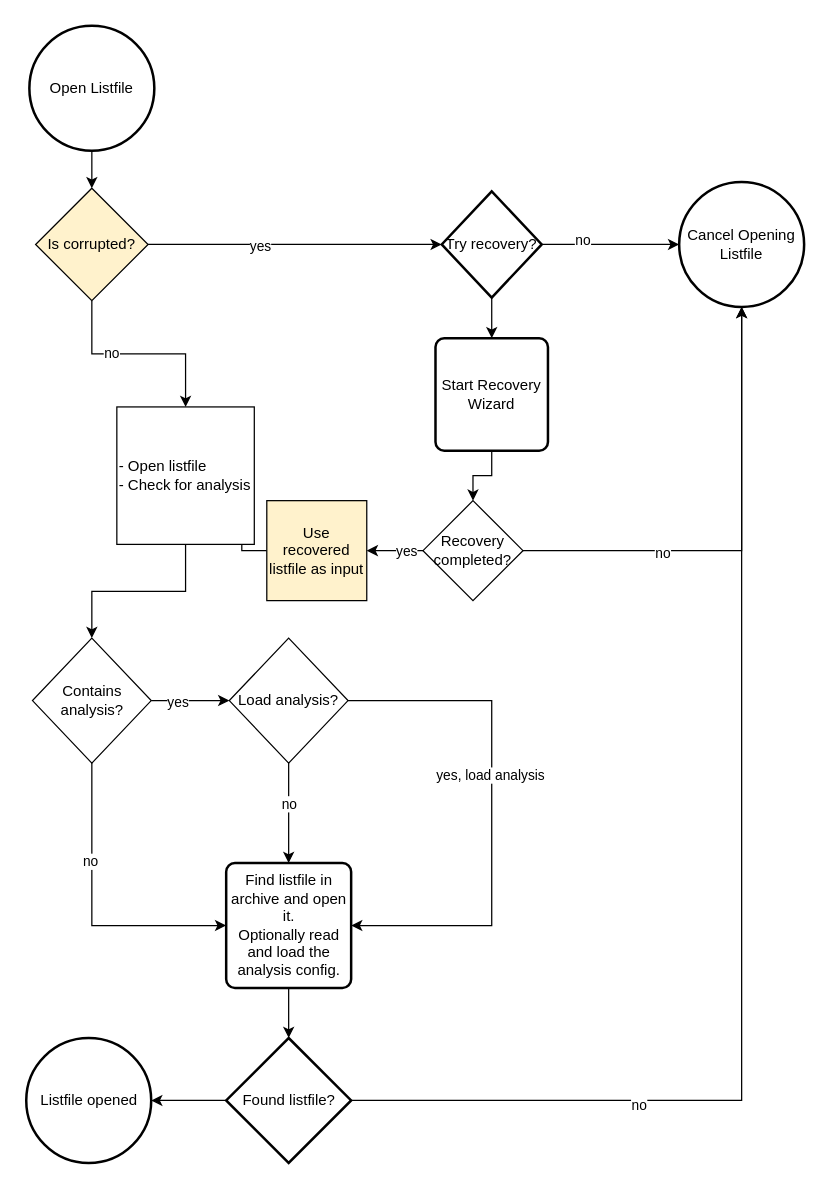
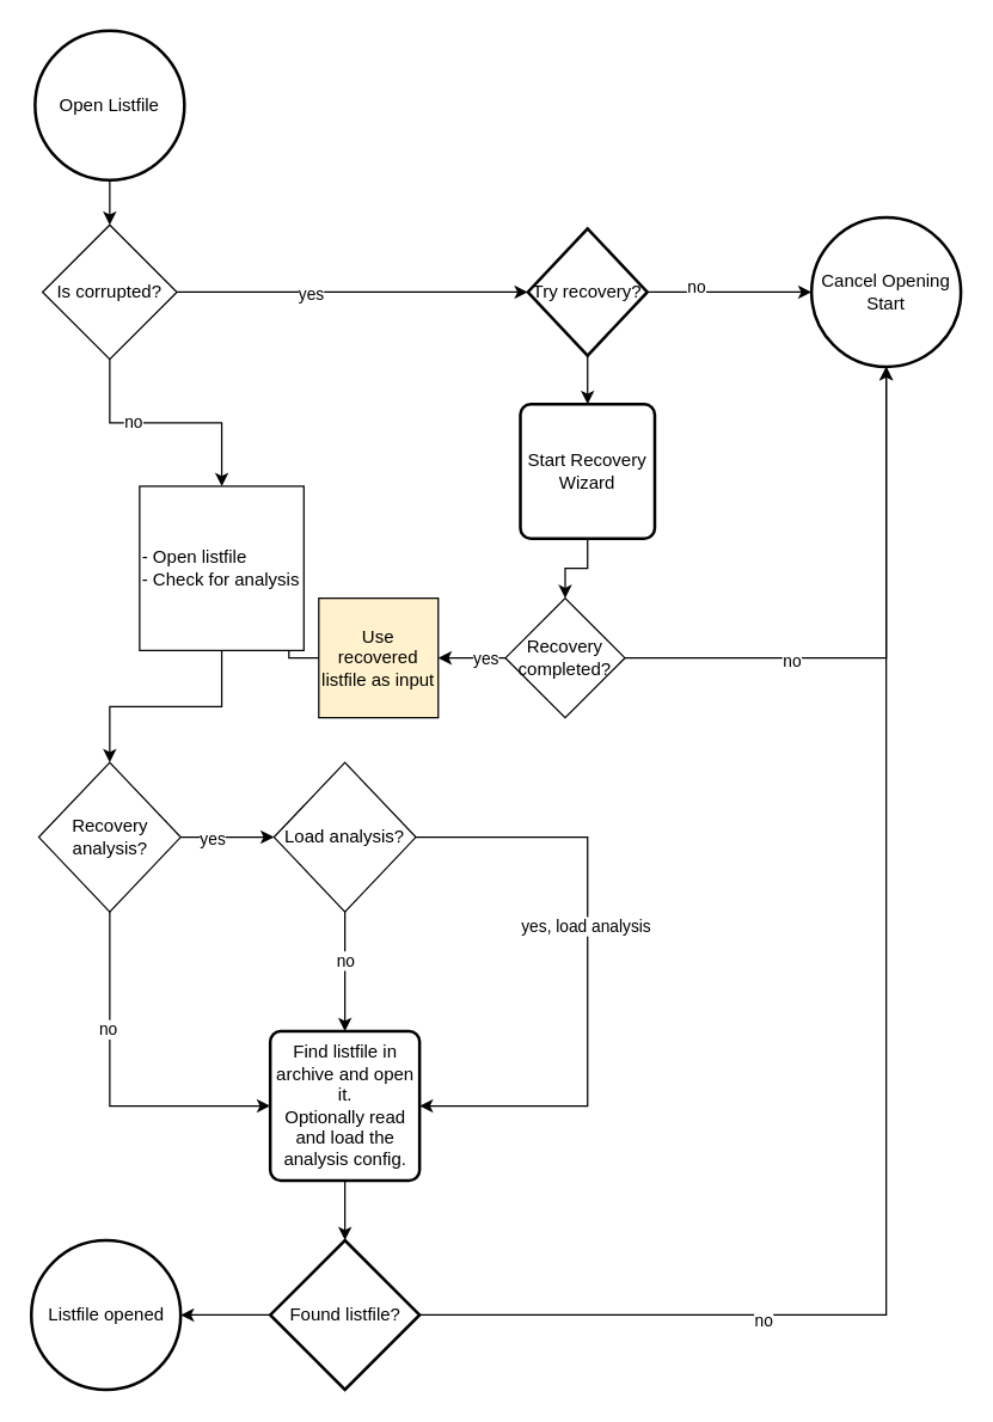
- <mxCell id="8" value="&lt;div&gt;Is corrupted?&lt;/div&gt;" style="rhombus;whiteSpace=wrap;html=1;fillColor=#fff2cc;" vertex="1" parent="1"><mxGeometry x="28" y="150" width="90" height="90" as="geometry" /></mxCell>
+ <mxCell id="8" value="&lt;div&gt;Is corrupted?&lt;/div&gt;" style="rhombus;whiteSpace=wrap;html=1;" vertex="1" parent="1"><mxGeometry x="28" y="150" width="90" height="90" as="geometry" /></mxCell>
- <mxCell id="18" value="Cancel Opening Listfile" style="strokeWidth=2;html=1;shape=mxgraph.flowchart.start_2;whiteSpace=wrap;" vertex="1" parent="1"><mxGeometry x="543" y="145" width="100" height="100" as="geometry" /></mxCell>
+ <mxCell id="18" value="Cancel Opening Start" style="strokeWidth=2;html=1;shape=mxgraph.flowchart.start_2;whiteSpace=wrap;" vertex="1" parent="1"><mxGeometry x="543" y="145" width="100" height="100" as="geometry" /></mxCell>
- <mxCell id="13" value="Contains analysis?" style="rhombus;whiteSpace=wrap;html=1;" vertex="1" parent="1"><mxGeometry x="25.5" y="510" width="95" height="100" as="geometry" /></mxCell>
+ <mxCell id="13" value="Recovery analysis?" style="rhombus;whiteSpace=wrap;html=1;" vertex="1" parent="1"><mxGeometry x="25.5" y="510" width="95" height="100" as="geometry" /></mxCell>
